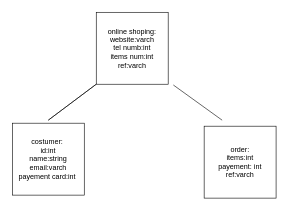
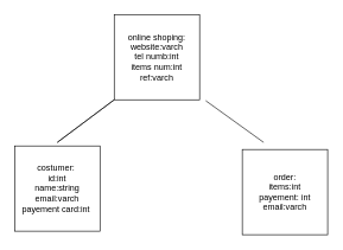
- <mxCell id="4" value="order:&lt;br&gt;items:int&lt;br&gt;payement: int&lt;br&gt;ref:varch" style="whiteSpace=wrap;html=1;aspect=fixed;" vertex="1" parent="1"><mxGeometry x="340" y="210" width="120" height="120" as="geometry" /></mxCell>
+ <mxCell id="4" value="order:&lt;br&gt;items:int&lt;br&gt;payement: int&lt;br&gt;email:varch" style="whiteSpace=wrap;html=1;aspect=fixed;" vertex="1" parent="1"><mxGeometry x="340" y="210" width="120" height="120" as="geometry" /></mxCell>
